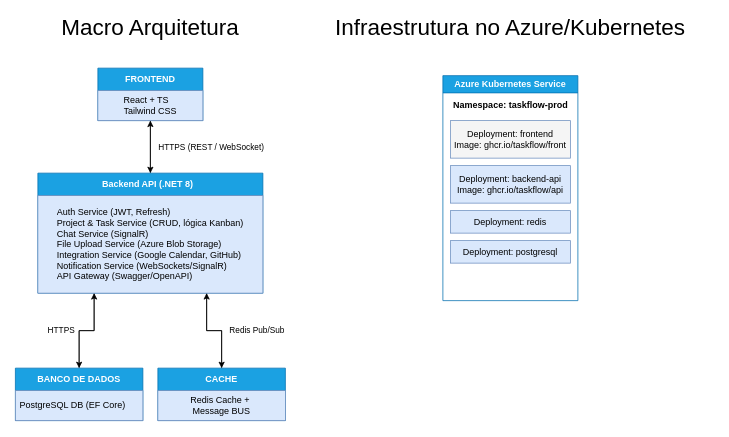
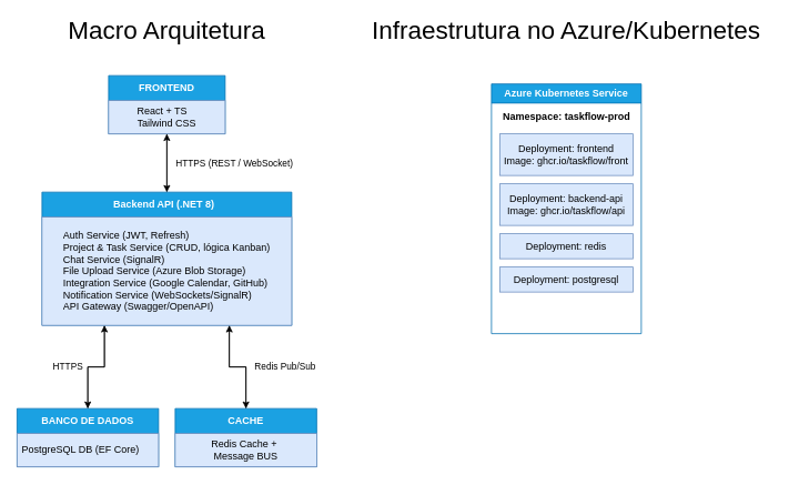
- <mxCell id="23" value="Deployment: frontend&lt;div&gt;Image: ghcr.io/taskflow/front&lt;/div&gt;" style="whiteSpace=wrap;html=1;fillColor=#f5f5f5;strokeColor=#6c8ebf;" vertex="1" parent="21"><mxGeometry x="10" y="60" width="160" height="50" as="geometry" /></mxCell>
+ <mxCell id="23" value="Deployment: frontend&lt;div&gt;Image: ghcr.io/taskflow/front&lt;/div&gt;" style="whiteSpace=wrap;html=1;fillColor=#dae8fc;strokeColor=#6c8ebf;" vertex="1" parent="21"><mxGeometry x="10" y="60" width="160" height="50" as="geometry" /></mxCell>
